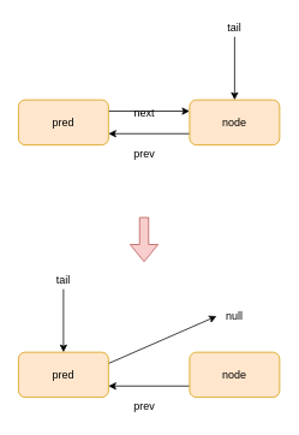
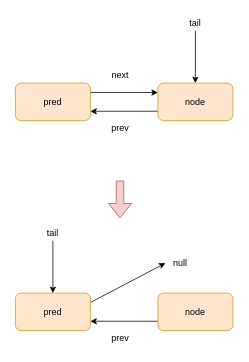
- <mxCell id="6" value="next" style="text;html=1;strokeColor=none;fillColor=none;align=center;verticalAlign=middle;whiteSpace=wrap;rounded=0;" vertex="1" parent="1"><mxGeometry x="140" y="115" width="40" height="20" as="geometry" /></mxCell>
+ <mxCell id="6" value="next" style="text;html=1;strokeColor=none;fillColor=none;align=center;verticalAlign=middle;whiteSpace=wrap;rounded=0;" vertex="1" parent="1"><mxGeometry x="140" y="90" width="40" height="20" as="geometry" /></mxCell>
- <mxCell id="14" value="null" style="text;html=1;strokeColor=none;fillColor=none;align=center;verticalAlign=middle;whiteSpace=wrap;rounded=0;" vertex="1" parent="1"><mxGeometry x="240" y="340" width="40" height="20" as="geometry" /></mxCell>
+ <mxCell id="14" value="null" style="text;html=1;strokeColor=none;fillColor=none;align=center;verticalAlign=middle;whiteSpace=wrap;rounded=0;" vertex="1" parent="1"><mxGeometry x="220" y="340" width="40" height="20" as="geometry" /></mxCell>
